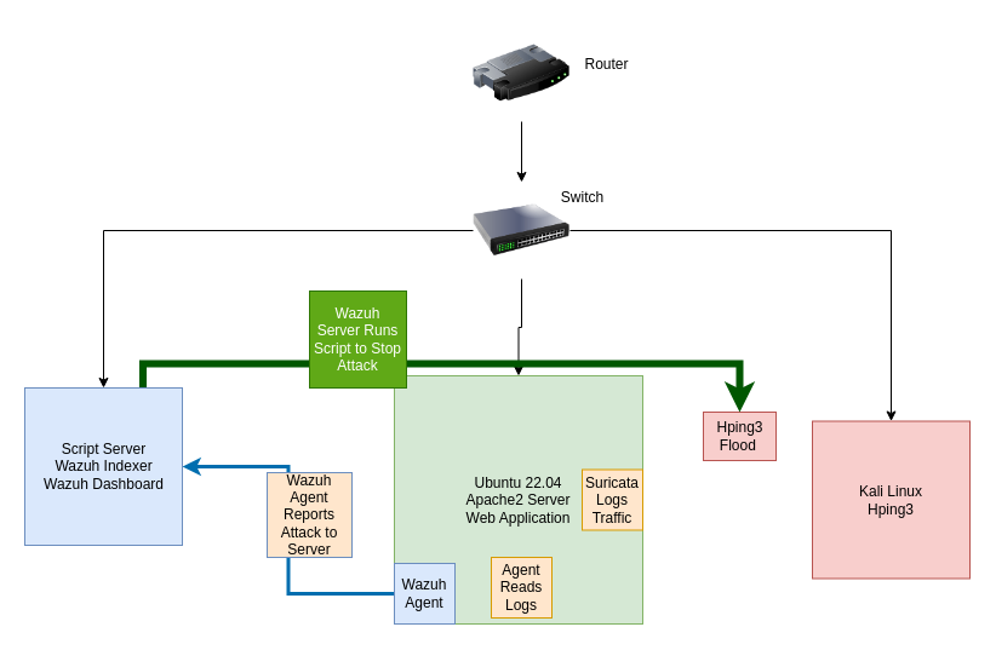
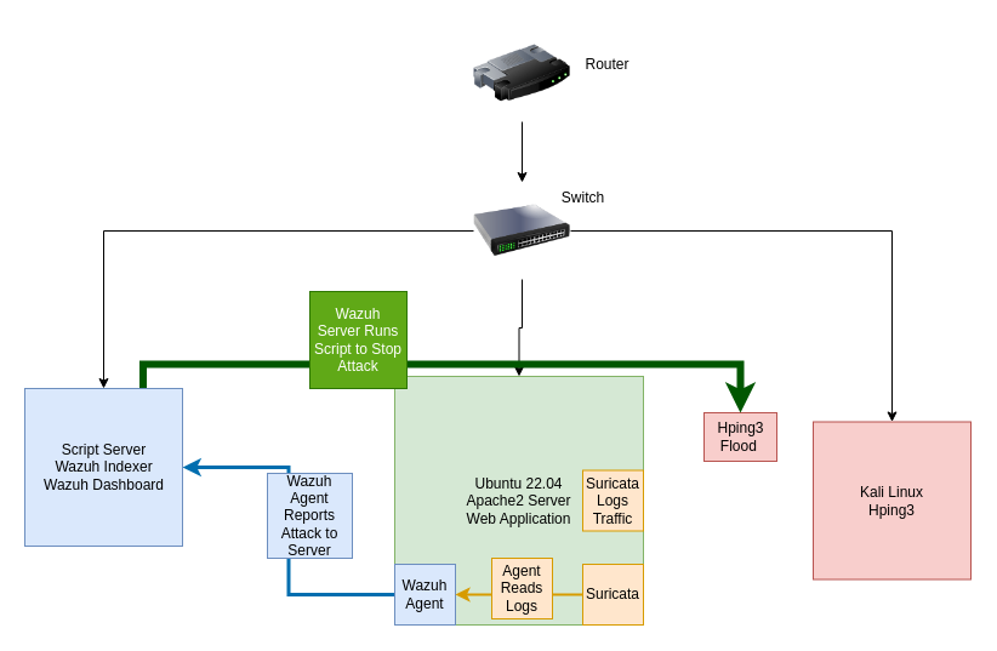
- <mxCell id="16" value="Wazuh&lt;div&gt;Agent&lt;/div&gt;&lt;div&gt;Reports Attack to Server&lt;/div&gt;" style="whiteSpace=wrap;html=1;aspect=fixed;fillColor=#ffe6cc;strokeColor=#6c8ebf;" vertex="1" parent="1"><mxGeometry x="220" y="390" width="70" height="70" as="geometry" /></mxCell>
+ <mxCell id="16" value="Wazuh&lt;div&gt;Agent&lt;/div&gt;&lt;div&gt;Reports Attack to Server&lt;/div&gt;" style="whiteSpace=wrap;html=1;aspect=fixed;fillColor=#dae8fc;strokeColor=#6c8ebf;" vertex="1" parent="1"><mxGeometry x="220" y="390" width="70" height="70" as="geometry" /></mxCell>
+ <mxCell id="23" style="edgeStyle=orthogonalEdgeStyle;rounded=0;orthogonalLoop=1;jettySize=auto;html=1;exitX=0;exitY=0.5;exitDx=0;exitDy=0;fillColor=#ffe6cc;strokeColor=#d79b00;strokeWidth=2;" edge="1" parent="1" source="24" target="14"><mxGeometry relative="1" as="geometry" /></mxCell>
+ <mxCell id="24" value="Suricata" style="whiteSpace=wrap;html=1;aspect=fixed;fillColor=#ffe6cc;strokeColor=#d79b00;" vertex="1" parent="1"><mxGeometry x="480" y="465" width="50" height="50" as="geometry" /></mxCell>
